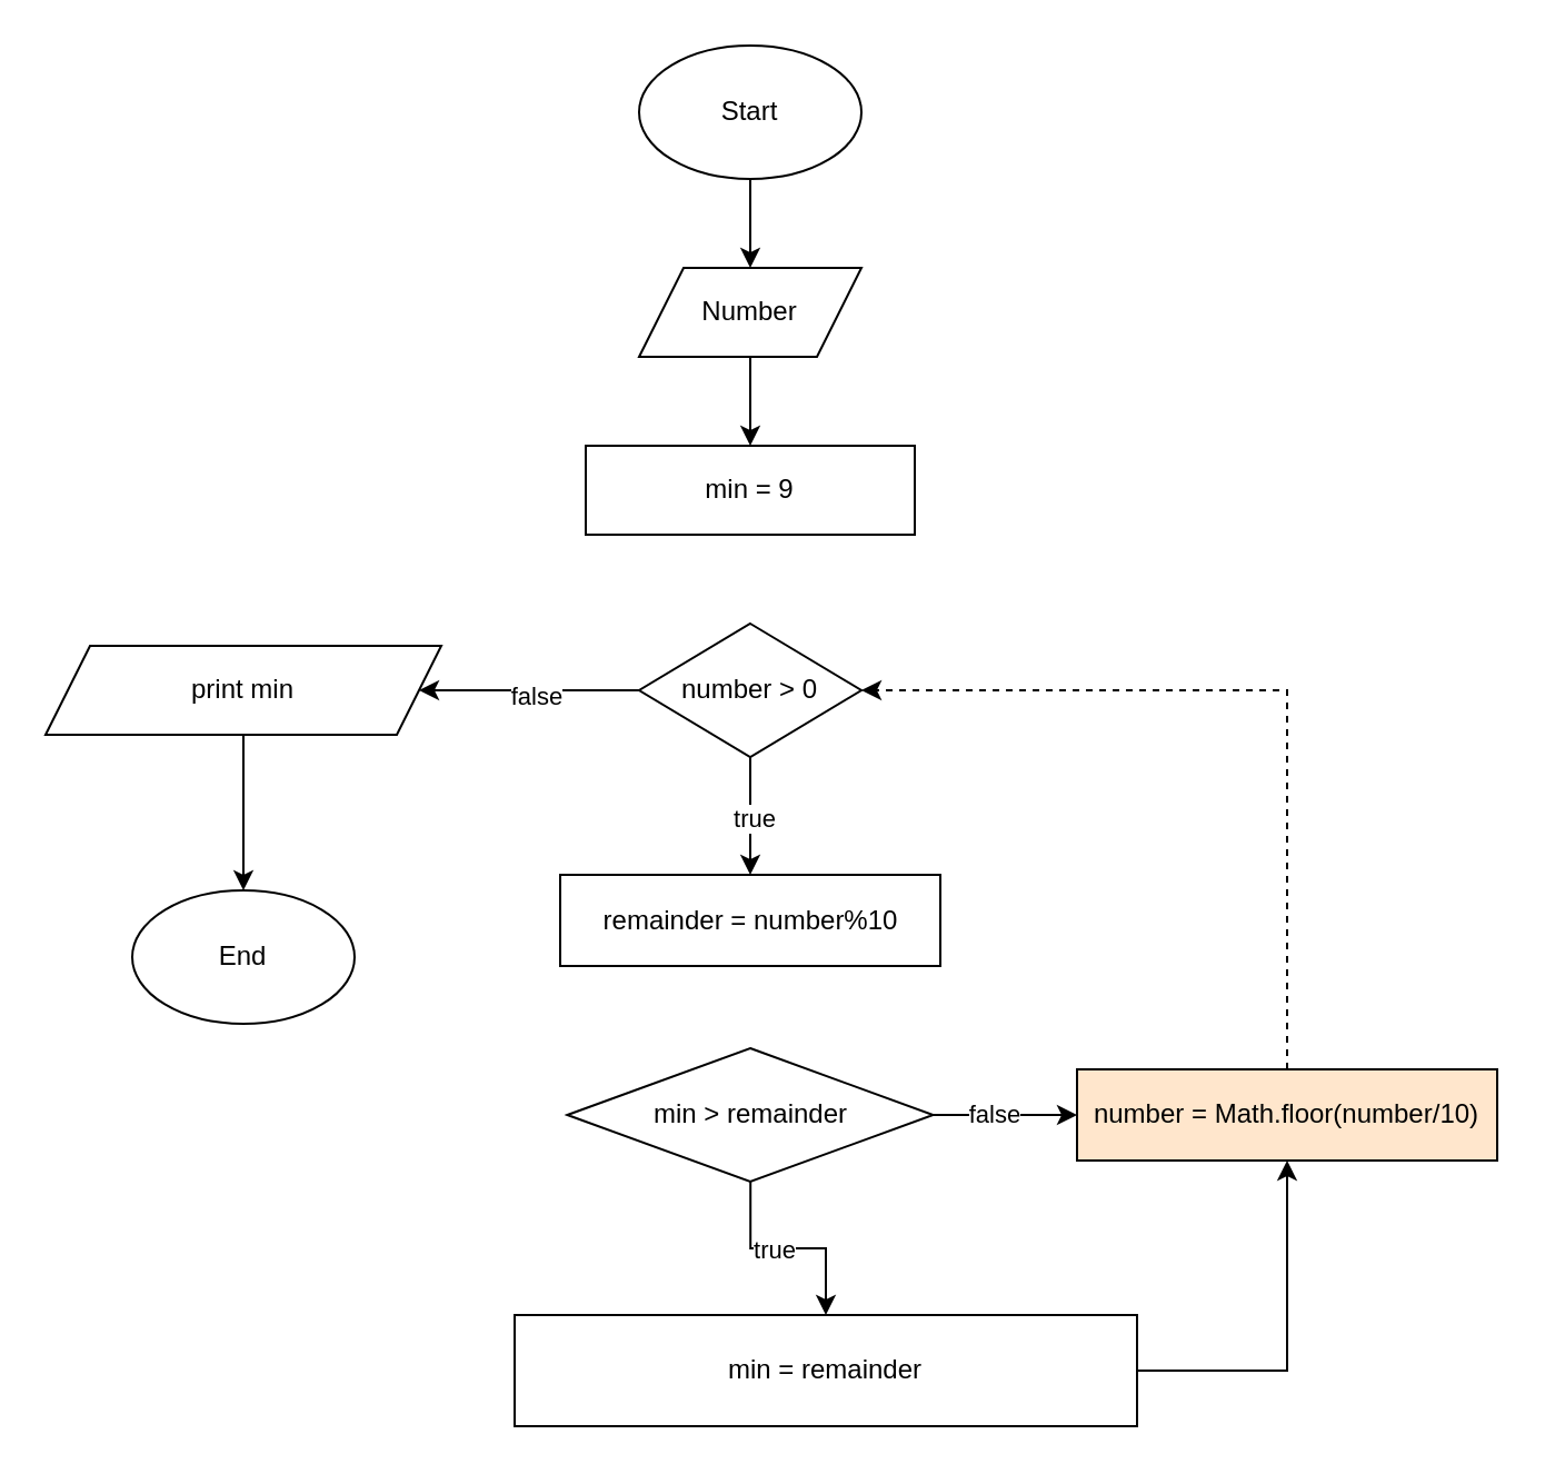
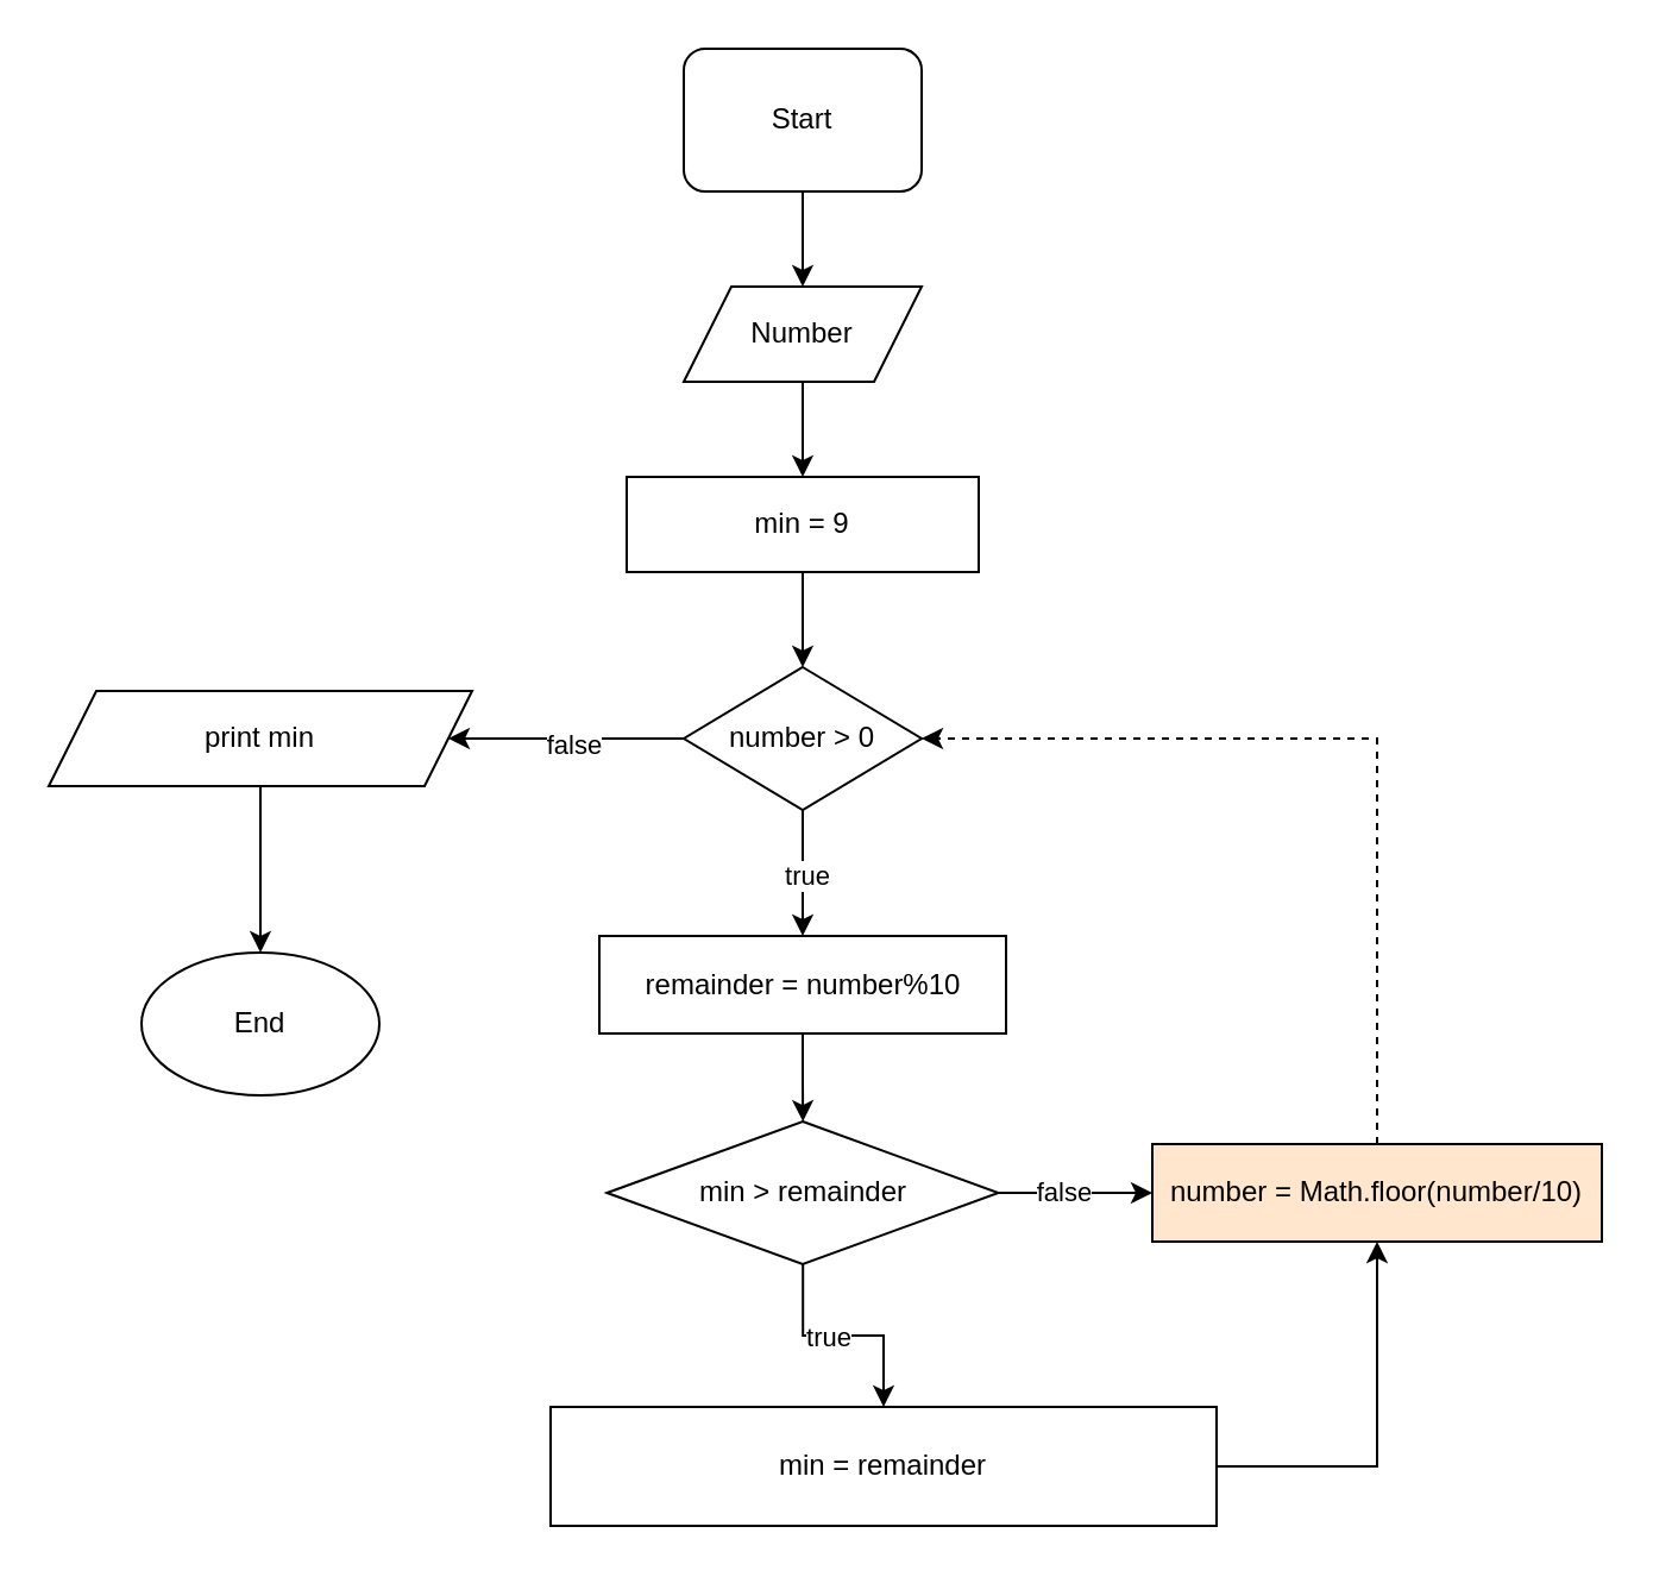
- <mxCell id="3" value="Start" style="ellipse;whiteSpace=wrap;html=1;" vertex="1" parent="1"><mxGeometry x="287" y="20" width="100" height="60" as="geometry" /></mxCell>
+ <mxCell id="3" value="Start" style="whiteSpace=wrap;html=1;rounded=1;" vertex="1" parent="1"><mxGeometry x="287" y="20" width="100" height="60" as="geometry" /></mxCell>
+ <mxCell id="6" value="" style="edgeStyle=orthogonalEdgeStyle;rounded=0;orthogonalLoop=1;jettySize=auto;html=1;" edge="1" parent="1" source="7" target="12"><mxGeometry relative="1" as="geometry" /></mxCell>
+ <mxCell id="13" value="" style="edgeStyle=orthogonalEdgeStyle;rounded=0;orthogonalLoop=1;jettySize=auto;html=1;" edge="1" parent="1" source="14" target="22"><mxGeometry relative="1" as="geometry" /></mxCell>
